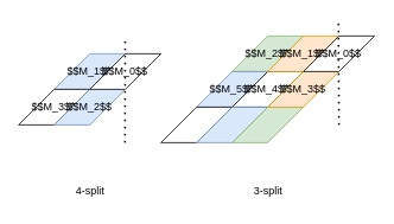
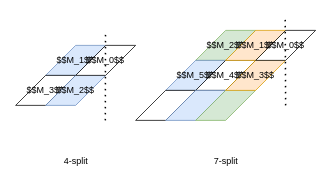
- <mxCell id="18" value="3-split" style="text;html=1;align=center;verticalAlign=middle;resizable=0;points=[];autosize=1;strokeColor=none;fillColor=none;" parent="1" vertex="1"><mxGeometry x="270" y="200" width="60" height="30" as="geometry" /></mxCell>
+ <mxCell id="18" value="7-split" style="text;html=1;align=center;verticalAlign=middle;resizable=0;points=[];autosize=1;strokeColor=none;fillColor=none;" parent="1" vertex="1"><mxGeometry x="270" y="200" width="60" height="30" as="geometry" /></mxCell>
